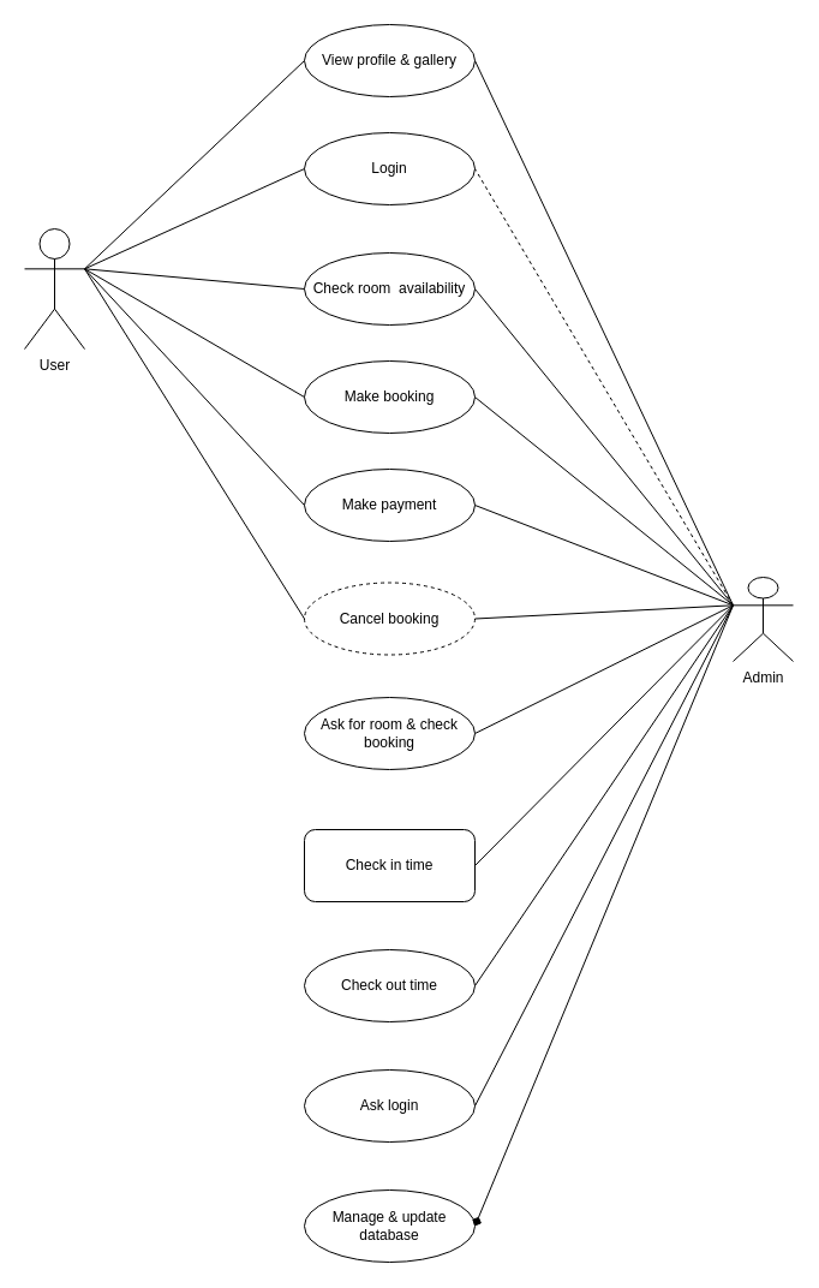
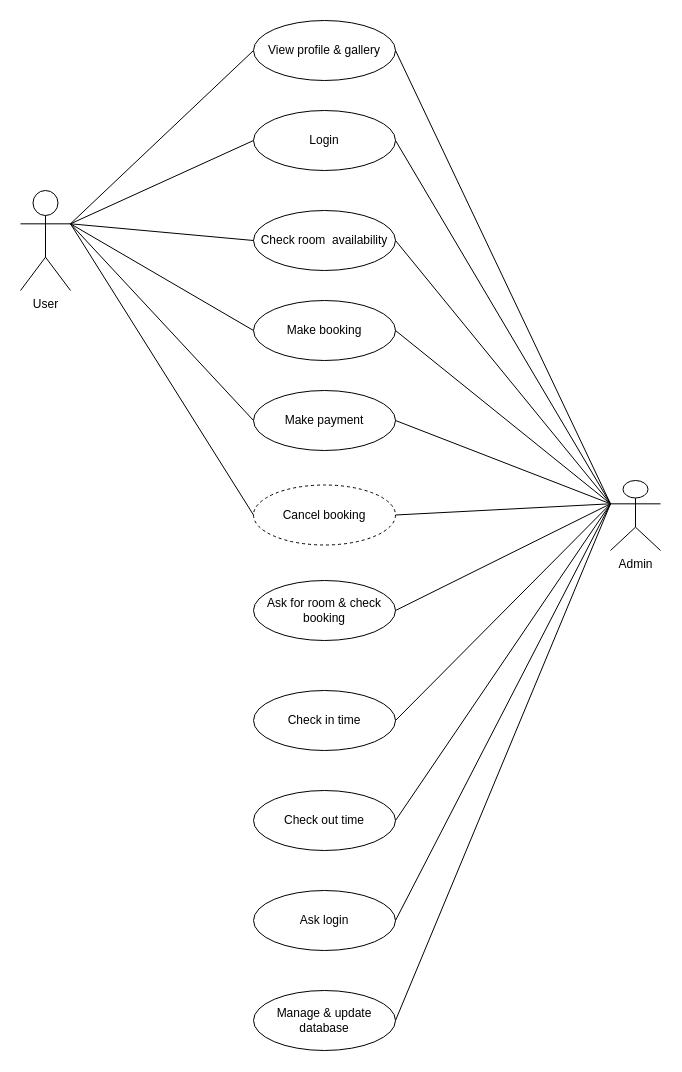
- <mxCell id="30" value="" style="endArrow=none;html=1;rounded=0;entryX=1;entryY=0.5;entryDx=0;entryDy=0;exitX=0;exitY=0.333;exitDx=0;exitDy=0;exitPerimeter=0;dashed=1;" parent="1" source="14" target="3" edge="1"><mxGeometry width="50" height="50" relative="1" as="geometry"><mxPoint x="210" y="290" as="sourcePoint" /><mxPoint x="260" y="240" as="targetPoint" /></mxGeometry></mxCell>
+ <mxCell id="30" value="" style="endArrow=none;html=1;rounded=0;entryX=1;entryY=0.5;entryDx=0;entryDy=0;exitX=0;exitY=0.333;exitDx=0;exitDy=0;exitPerimeter=0;" parent="1" source="14" target="3" edge="1"><mxGeometry width="50" height="50" relative="1" as="geometry"><mxPoint x="210" y="290" as="sourcePoint" /><mxPoint x="260" y="240" as="targetPoint" /></mxGeometry></mxCell>
- <mxCell id="9" value="Check in time" style="whiteSpace=wrap;html=1;rounded=1;" parent="1" vertex="1"><mxGeometry x="253" y="690" width="142" height="60" as="geometry" /></mxCell>
+ <mxCell id="9" value="Check in time" style="ellipse;whiteSpace=wrap;html=1;" parent="1" vertex="1"><mxGeometry x="253" y="690" width="142" height="60" as="geometry" /></mxCell>
- <mxCell id="24" value="" style="endArrow=diamond;html=1;rounded=0;entryX=1;entryY=0.5;entryDx=0;entryDy=0;exitX=0;exitY=0.333;exitDx=0;exitDy=0;exitPerimeter=0;" parent="1" source="14" target="12" edge="1"><mxGeometry width="50" height="50" relative="1" as="geometry"><mxPoint x="170" y="960" as="sourcePoint" /><mxPoint x="220" y="910" as="targetPoint" /><Array as="points" /></mxGeometry></mxCell>
+ <mxCell id="24" value="" style="endArrow=none;html=1;rounded=0;entryX=1;entryY=0.5;entryDx=0;entryDy=0;exitX=0;exitY=0.333;exitDx=0;exitDy=0;exitPerimeter=0;" parent="1" source="14" target="12" edge="1"><mxGeometry width="50" height="50" relative="1" as="geometry"><mxPoint x="170" y="960" as="sourcePoint" /><mxPoint x="220" y="910" as="targetPoint" /><Array as="points" /></mxGeometry></mxCell>
